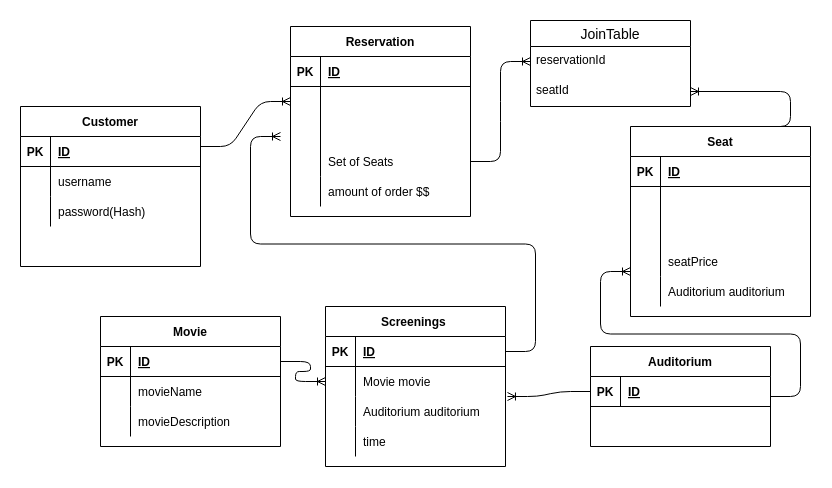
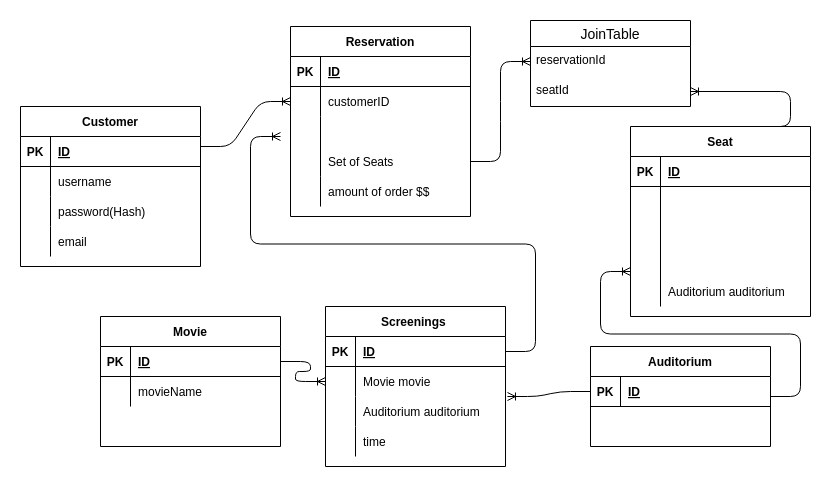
+ <mxCell id="21" value="customerID" style="shape=partialRectangle;connectable=0;fillColor=none;top=0;left=0;bottom=0;right=0;align=left;spacingLeft=6;overflow=hidden;" vertex="1" parent="19"><mxGeometry x="30" width="150" height="30" as="geometry" /></mxCell>
+ <mxCell id="14" value="email" style="shape=partialRectangle;connectable=0;fillColor=none;top=0;left=0;bottom=0;right=0;align=left;spacingLeft=6;overflow=hidden;" vertex="1" parent="12"><mxGeometry x="30" width="150" height="30" as="geometry" /></mxCell>
- <mxCell id="40" value="seatPrice " style="shape=partialRectangle;connectable=0;fillColor=none;top=0;left=0;bottom=0;right=0;align=left;spacingLeft=6;overflow=hidden;" vertex="1" parent="38"><mxGeometry x="30" width="150" height="30" as="geometry" /></mxCell>
- <mxCell id="59" value="movieDescription " style="shape=partialRectangle;connectable=0;fillColor=none;top=0;left=0;bottom=0;right=0;align=left;spacingLeft=6;overflow=hidden;" vertex="1" parent="57"><mxGeometry x="30" width="150" height="30" as="geometry" /></mxCell>
